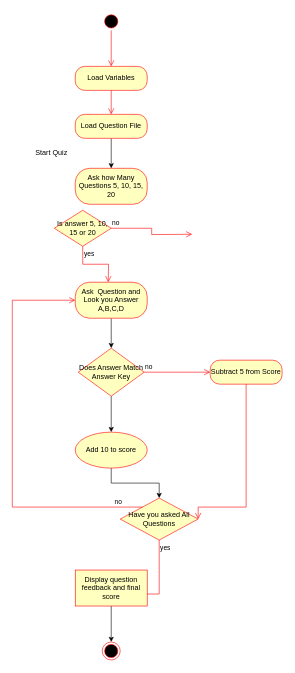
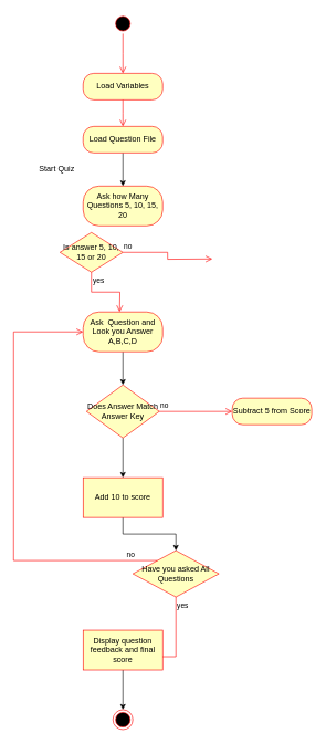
- <mxCell id="18" value="" style="edgeStyle=orthogonalEdgeStyle;html=1;verticalAlign=bottom;endArrow=open;endSize=8;strokeColor=#ff0000;rounded=0;entryX=1;entryY=0.5;entryDx=0;entryDy=0;" edge="1" source="17" parent="1" target="19"><mxGeometry relative="1" as="geometry"><mxPoint x="410" y="690" as="targetPoint" /><Array as="points"><mxPoint x="410" y="845" /></Array></mxGeometry></mxCell>
- <mxCell id="16" value="Add 10 to score" style="ellipse;whiteSpace=wrap;html=1;fillColor=#ffffc0;strokeColor=#ff0000;fontColor=#000000;" vertex="1" parent="1"><mxGeometry x="125" y="720" width="120" height="60" as="geometry" /></mxCell>
+ <mxCell id="16" value="Add 10 to score" style="whiteSpace=wrap;html=1;fillColor=#ffffc0;strokeColor=#ff0000;fontColor=#000000;" vertex="1" parent="1"><mxGeometry x="125" y="720" width="120" height="60" as="geometry" /></mxCell>
